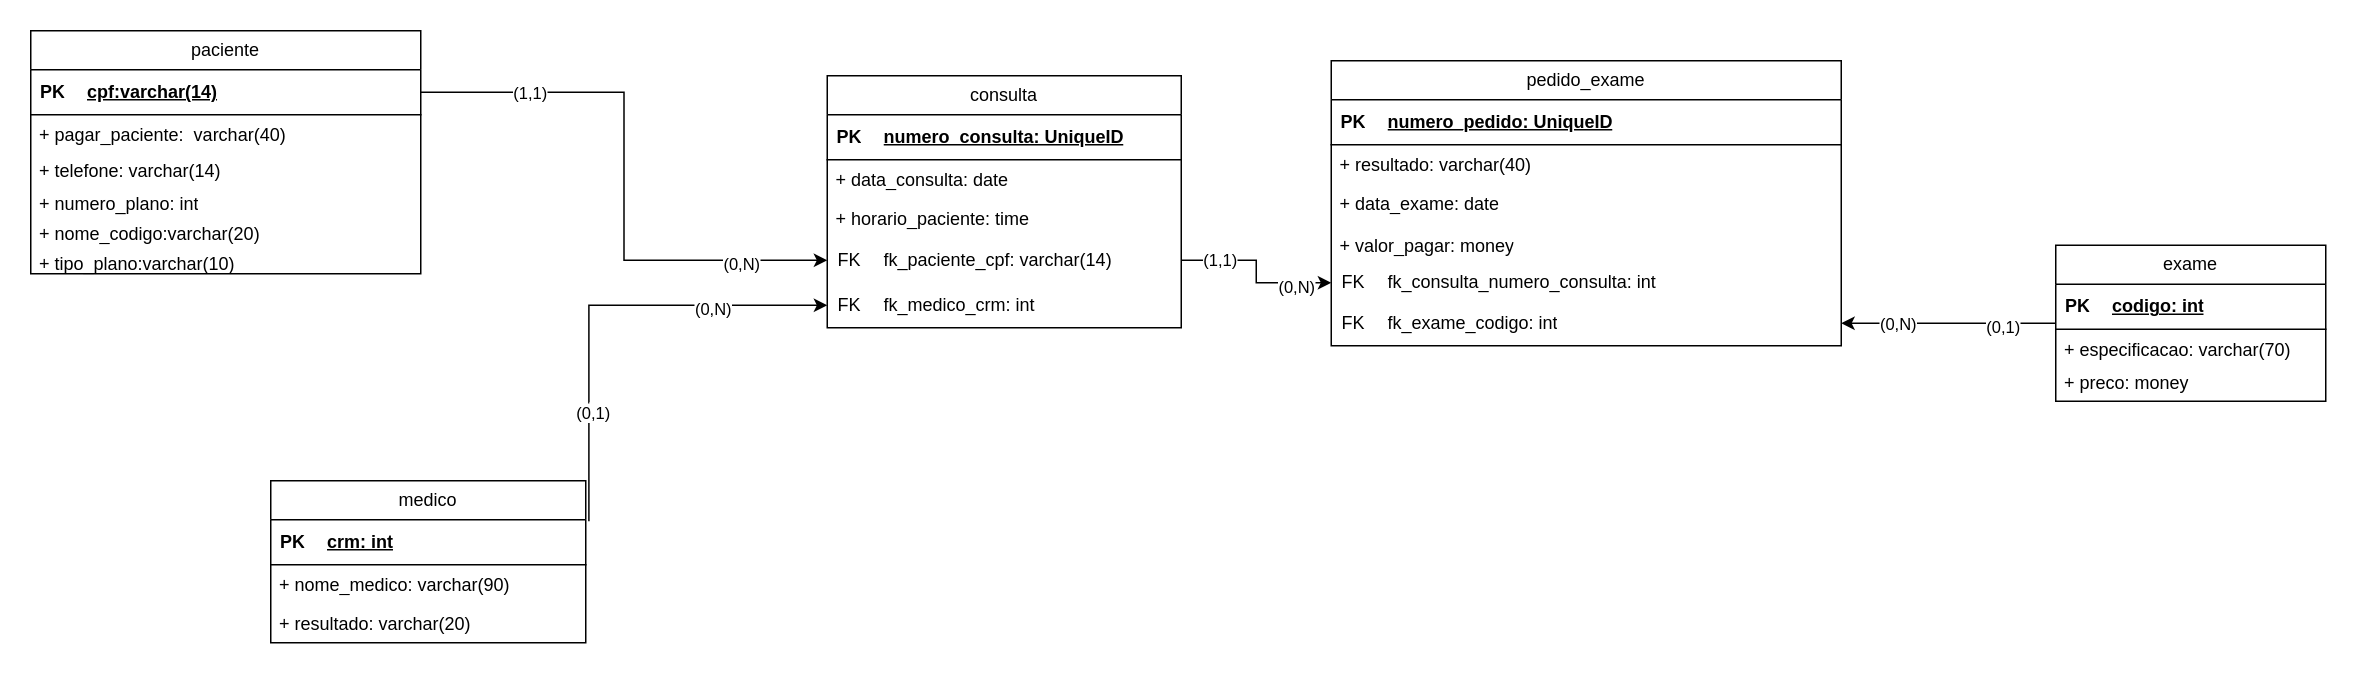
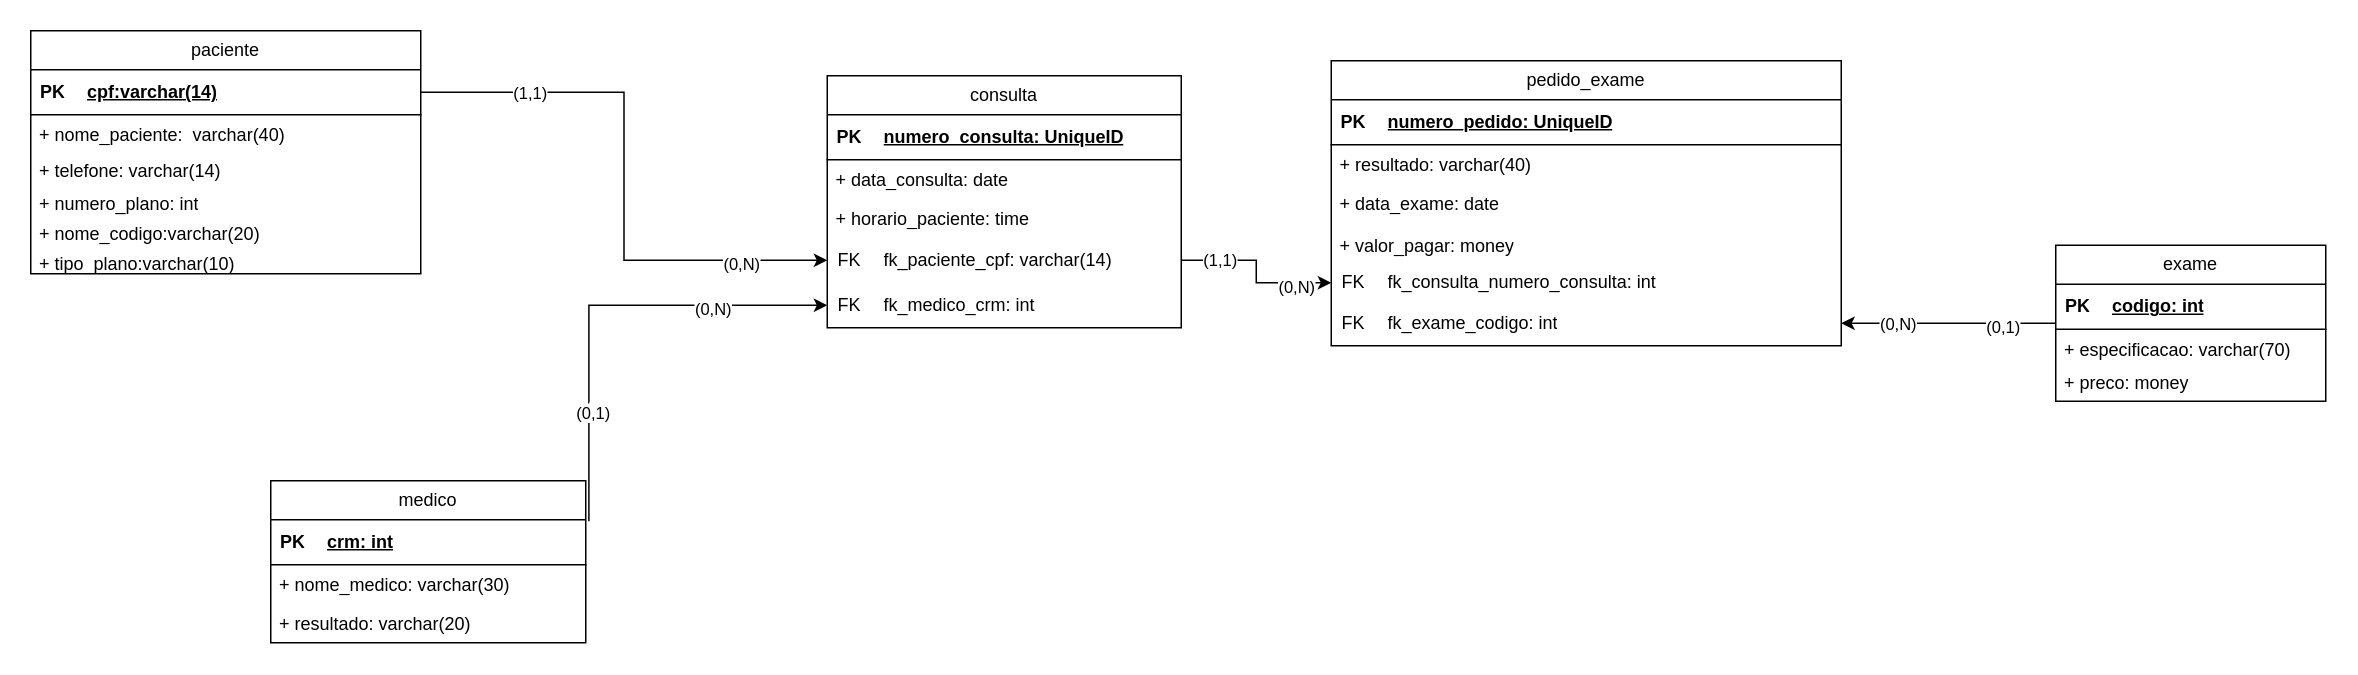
- <mxCell id="7" value="+ pagar_paciente:&amp;nbsp; varchar(40)" style="text;strokeColor=none;fillColor=none;align=left;verticalAlign=top;spacingLeft=4;spacingRight=4;overflow=hidden;rotatable=0;points=[[0,0.5],[1,0.5]];portConstraint=eastwest;whiteSpace=wrap;html=1;" vertex="1" parent="2"><mxGeometry y="56" width="260" height="24" as="geometry" /></mxCell>
+ <mxCell id="7" value="+ nome_paciente:&amp;nbsp; varchar(40)" style="text;strokeColor=none;fillColor=none;align=left;verticalAlign=top;spacingLeft=4;spacingRight=4;overflow=hidden;rotatable=0;points=[[0,0.5],[1,0.5]];portConstraint=eastwest;whiteSpace=wrap;html=1;" vertex="1" parent="2"><mxGeometry y="56" width="260" height="24" as="geometry" /></mxCell>
- <mxCell id="17" value="+ nome_medico: varchar(90)" style="text;strokeColor=none;fillColor=none;align=left;verticalAlign=top;spacingLeft=4;spacingRight=4;overflow=hidden;rotatable=0;points=[[0,0.5],[1,0.5]];portConstraint=eastwest;whiteSpace=wrap;html=1;" vertex="1" parent="12"><mxGeometry y="56" width="210" height="26" as="geometry" /></mxCell>
+ <mxCell id="17" value="+ nome_medico: varchar(30)" style="text;strokeColor=none;fillColor=none;align=left;verticalAlign=top;spacingLeft=4;spacingRight=4;overflow=hidden;rotatable=0;points=[[0,0.5],[1,0.5]];portConstraint=eastwest;whiteSpace=wrap;html=1;" vertex="1" parent="12"><mxGeometry y="56" width="210" height="26" as="geometry" /></mxCell>
